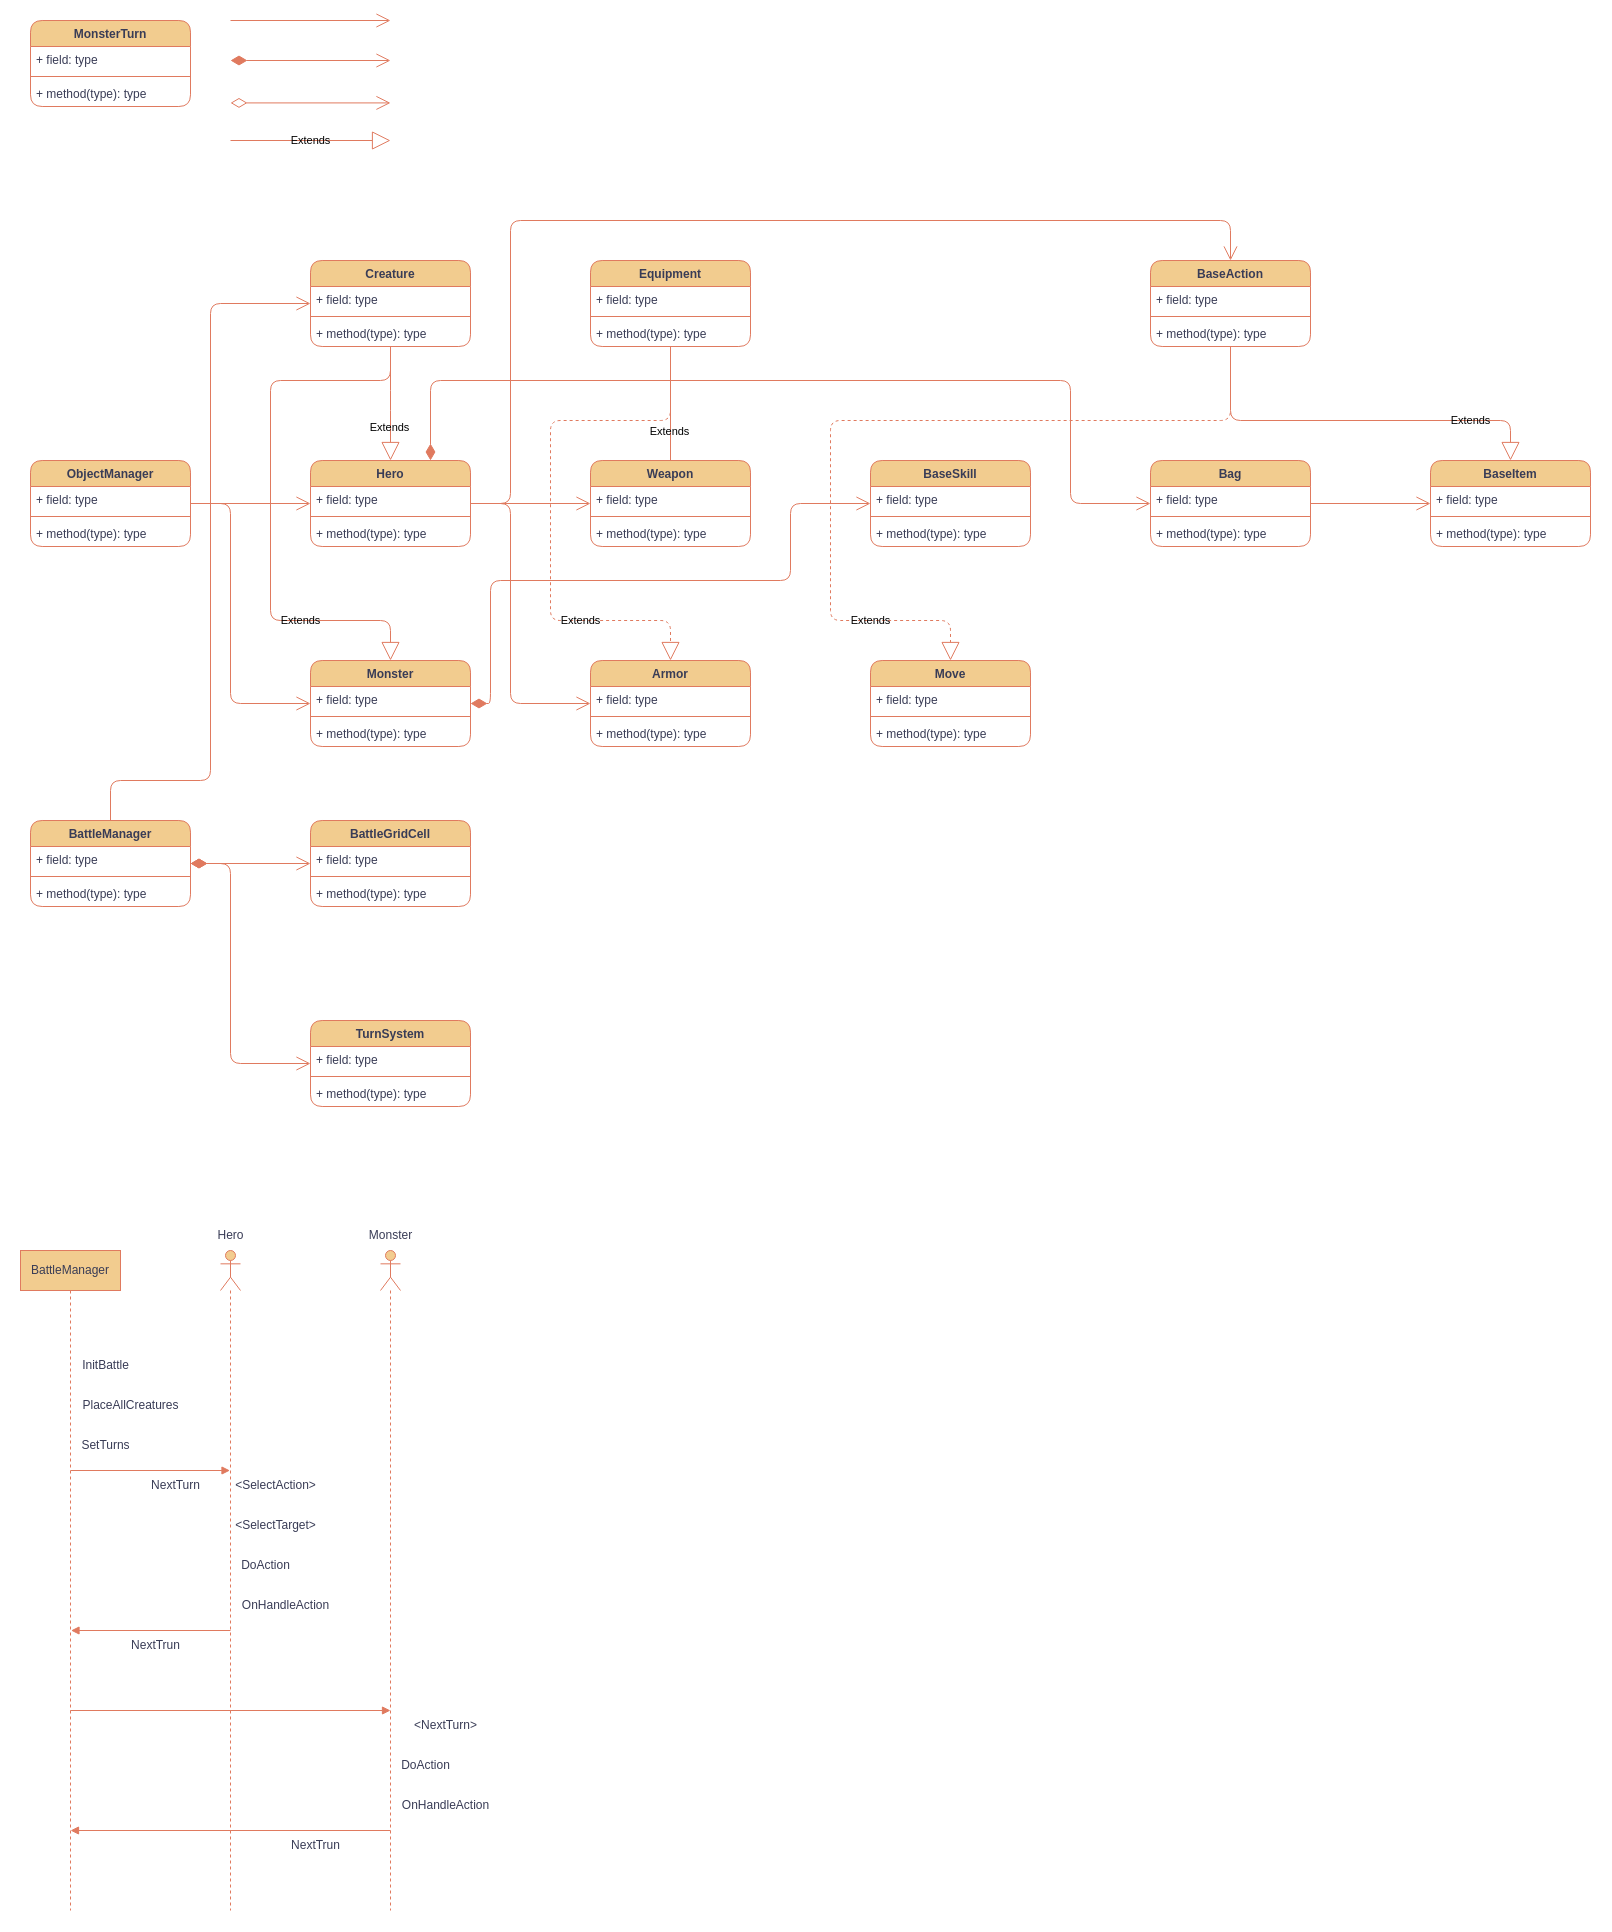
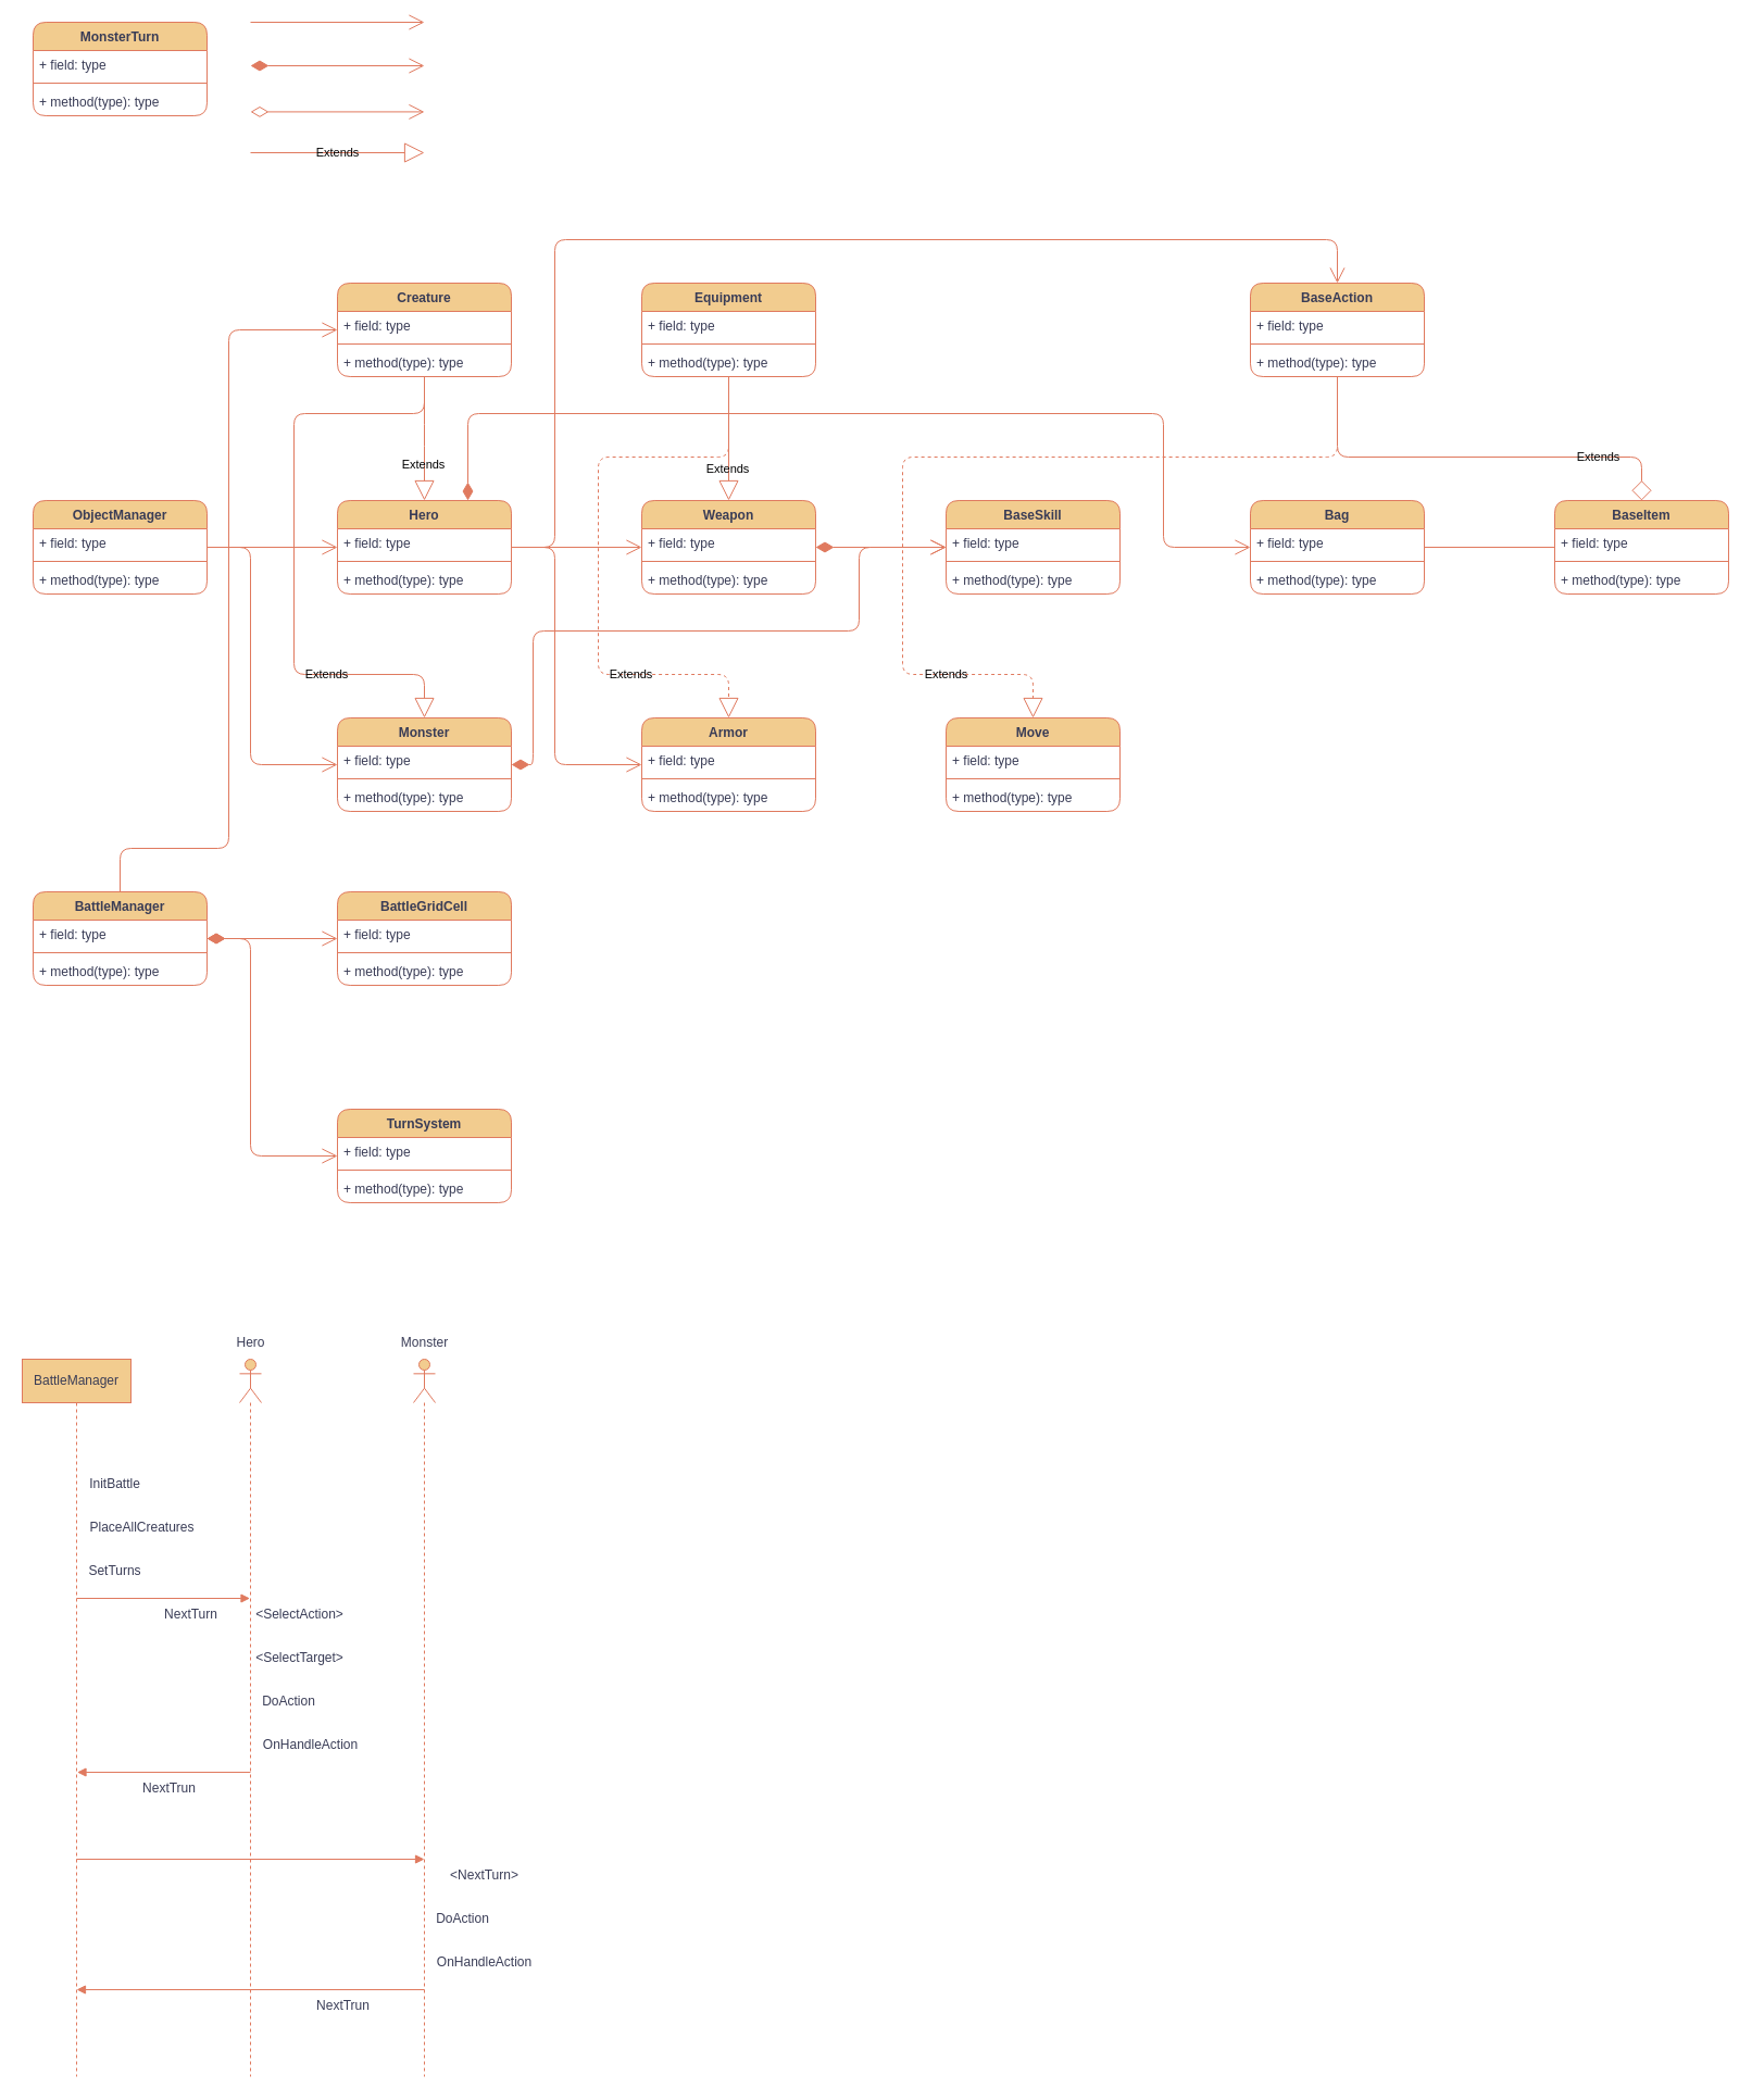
- <mxCell id="62" value="Extends" style="endArrow=block;endSize=16;endFill=0;html=1;rounded=1;labelBackgroundColor=none;fontColor=default;edgeStyle=orthogonalEdgeStyle;strokeColor=#E07A5F;" parent="1" source="45" target="37" edge="1"><mxGeometry x="0.594" width="160" relative="1" as="geometry"><mxPoint x="620" y="890" as="sourcePoint" /><mxPoint x="780" y="890" as="targetPoint" /><mxPoint as="offset" /><Array as="points"><mxPoint x="1230" y="420" /><mxPoint x="1510" y="420" /></Array></mxGeometry></mxCell>
+ <mxCell id="62" value="Extends" style="endArrow=diamond;endSize=16;endFill=0;html=1;rounded=1;labelBackgroundColor=none;fontColor=default;edgeStyle=orthogonalEdgeStyle;strokeColor=#E07A5F;" parent="1" source="45" target="37" edge="1"><mxGeometry x="0.594" width="160" relative="1" as="geometry"><mxPoint x="620" y="890" as="sourcePoint" /><mxPoint x="780" y="890" as="targetPoint" /><mxPoint as="offset" /><Array as="points"><mxPoint x="1230" y="420" /><mxPoint x="1510" y="420" /></Array></mxGeometry></mxCell>
- <mxCell id="60" value="Extends" style="endArrow=none;endSize=16;endFill=0;html=1;rounded=1;labelBackgroundColor=none;fontColor=default;edgeStyle=orthogonalEdgeStyle;strokeColor=#E07A5F;" parent="1" source="33" target="29" edge="1"><mxGeometry x="0.495" width="160" relative="1" as="geometry"><mxPoint x="590" y="860" as="sourcePoint" /><mxPoint x="750" y="860" as="targetPoint" /><mxPoint x="-1" as="offset" /><Array as="points"><mxPoint x="670" y="370" /><mxPoint x="670" y="370" /></Array></mxGeometry></mxCell>
+ <mxCell id="60" value="Extends" style="endArrow=block;endSize=16;endFill=0;html=1;rounded=1;labelBackgroundColor=none;fontColor=default;edgeStyle=orthogonalEdgeStyle;strokeColor=#E07A5F;" parent="1" source="33" target="29" edge="1"><mxGeometry x="0.495" width="160" relative="1" as="geometry"><mxPoint x="590" y="860" as="sourcePoint" /><mxPoint x="750" y="860" as="targetPoint" /><mxPoint x="-1" as="offset" /><Array as="points"><mxPoint x="670" y="370" /><mxPoint x="670" y="370" /></Array></mxGeometry></mxCell>
+ <mxCell id="53" value="" style="endArrow=open;html=1;endSize=12;startArrow=diamondThin;startSize=14;startFill=1;edgeStyle=orthogonalEdgeStyle;align=left;verticalAlign=bottom;rounded=1;labelBackgroundColor=none;fontColor=default;strokeColor=#E07A5F;" parent="1" source="29" target="41" edge="1"><mxGeometry x="-1" y="3" relative="1" as="geometry"><mxPoint x="210" y="890" as="sourcePoint" /><mxPoint x="370" y="890" as="targetPoint" /><Array as="points"><mxPoint x="810" y="503" /><mxPoint x="810" y="503" /></Array></mxGeometry></mxCell>
- <mxCell id="85" value="" style="endArrow=open;endFill=1;endSize=12;html=1;rounded=1;fontColor=default;edgeStyle=orthogonalEdgeStyle;labelBackgroundColor=none;strokeColor=#E07A5F;" parent="1" source="21" target="37" edge="1"><mxGeometry width="160" relative="1" as="geometry"><mxPoint x="1190" y="720" as="sourcePoint" /><mxPoint x="1350" y="720" as="targetPoint" /></mxGeometry></mxCell>
+ <mxCell id="85" value="" style="endArrow=none;endFill=1;endSize=12;html=1;rounded=1;fontColor=default;edgeStyle=orthogonalEdgeStyle;labelBackgroundColor=none;strokeColor=#E07A5F;" parent="1" source="21" target="37" edge="1"><mxGeometry width="160" relative="1" as="geometry"><mxPoint x="1190" y="720" as="sourcePoint" /><mxPoint x="1350" y="720" as="targetPoint" /></mxGeometry></mxCell>
